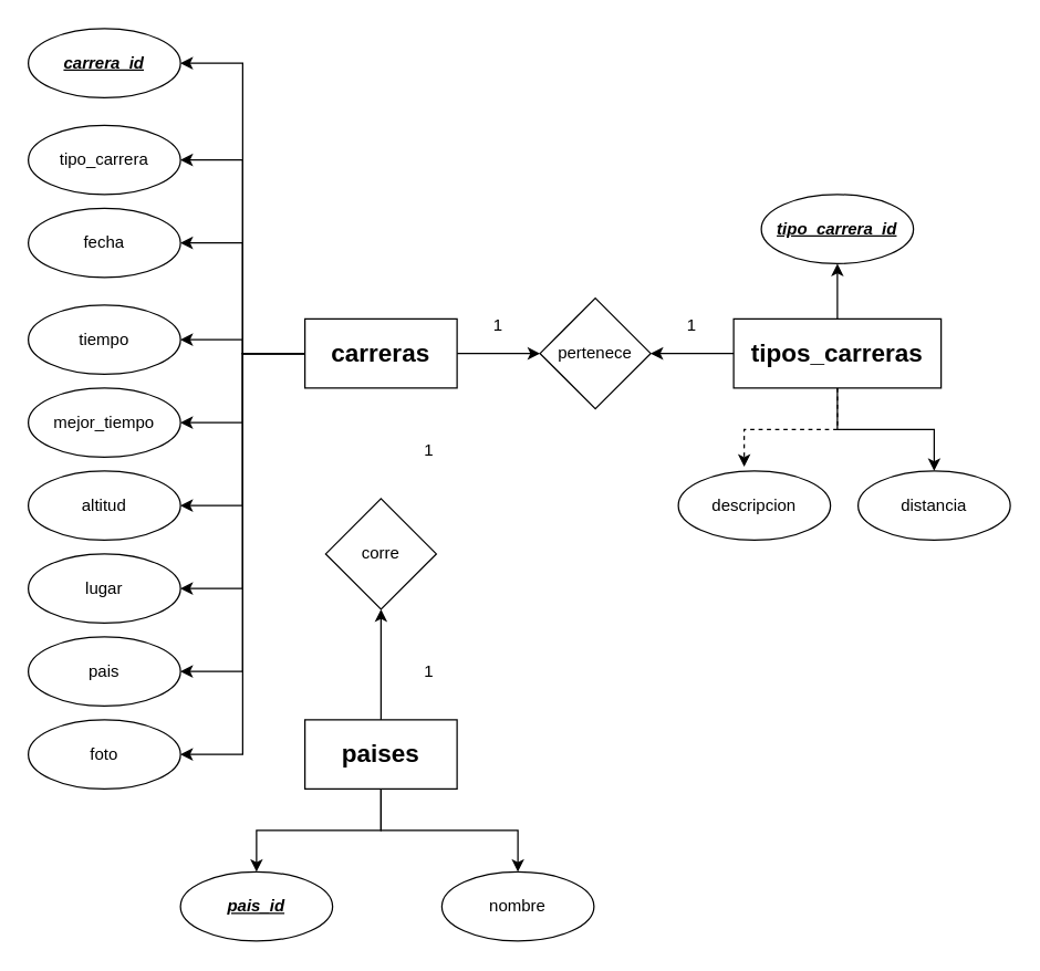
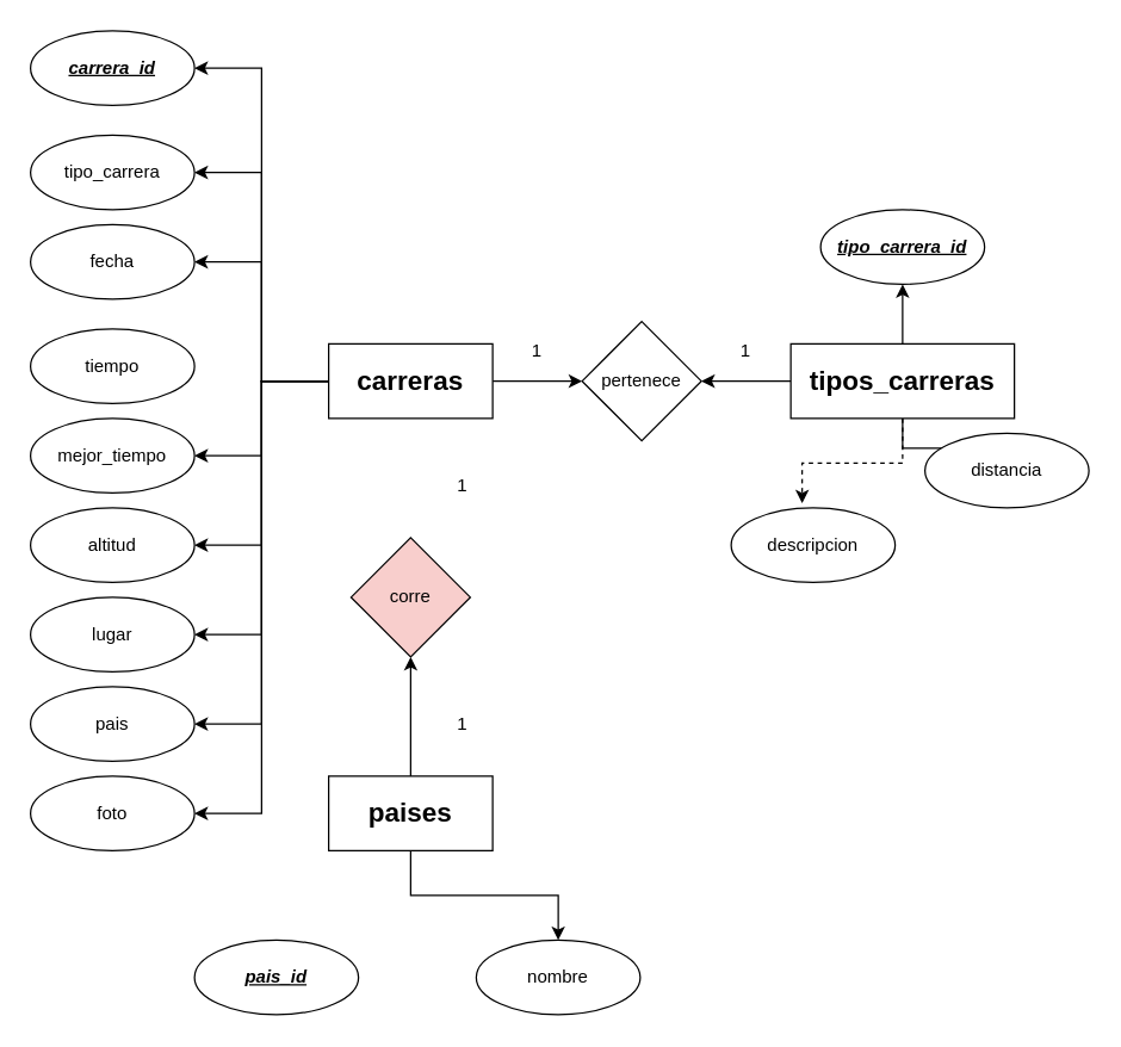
- <mxCell id="5" style="edgeStyle=orthogonalEdgeStyle;rounded=0;orthogonalLoop=1;jettySize=auto;html=1;entryX=1;entryY=0.5;entryDx=0;entryDy=0;" parent="1" source="12" target="16" edge="1"><mxGeometry relative="1" as="geometry" /></mxCell>
- <mxCell id="29" value="&lt;font style=&quot;font-size: 12px;&quot;&gt;distancia&lt;/font&gt;" style="ellipse;whiteSpace=wrap;html=1;" parent="1" vertex="1"><mxGeometry x="620" y="340" width="110" height="50" as="geometry" /></mxCell>
+ <mxCell id="29" value="&lt;font style=&quot;font-size: 12px;&quot;&gt;distancia&lt;/font&gt;" style="ellipse;whiteSpace=wrap;html=1;" parent="1" vertex="1"><mxGeometry x="620" y="290" width="110" height="50" as="geometry" /></mxCell>
- <mxCell id="31" value="corre" style="rhombus;whiteSpace=wrap;html=1;" parent="1" vertex="1"><mxGeometry x="235" y="360" width="80" height="80" as="geometry" /></mxCell>
+ <mxCell id="31" value="corre" style="rhombus;whiteSpace=wrap;html=1;fillColor=#f8cecc;" parent="1" vertex="1"><mxGeometry x="235" y="360" width="80" height="80" as="geometry" /></mxCell>
- <mxCell id="36" style="edgeStyle=orthogonalEdgeStyle;rounded=0;orthogonalLoop=1;jettySize=auto;html=1;entryX=0.5;entryY=0;entryDx=0;entryDy=0;" parent="1" source="38" target="34" edge="1"><mxGeometry relative="1" as="geometry" /></mxCell>
